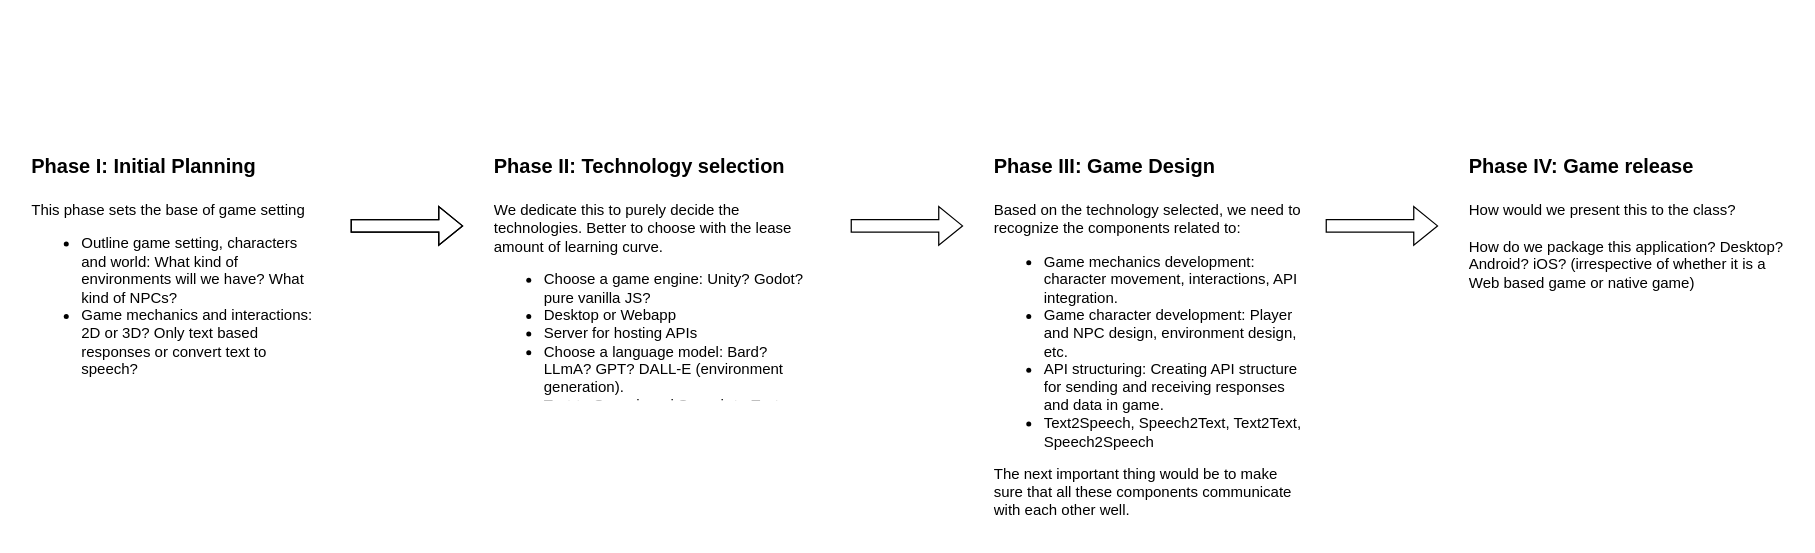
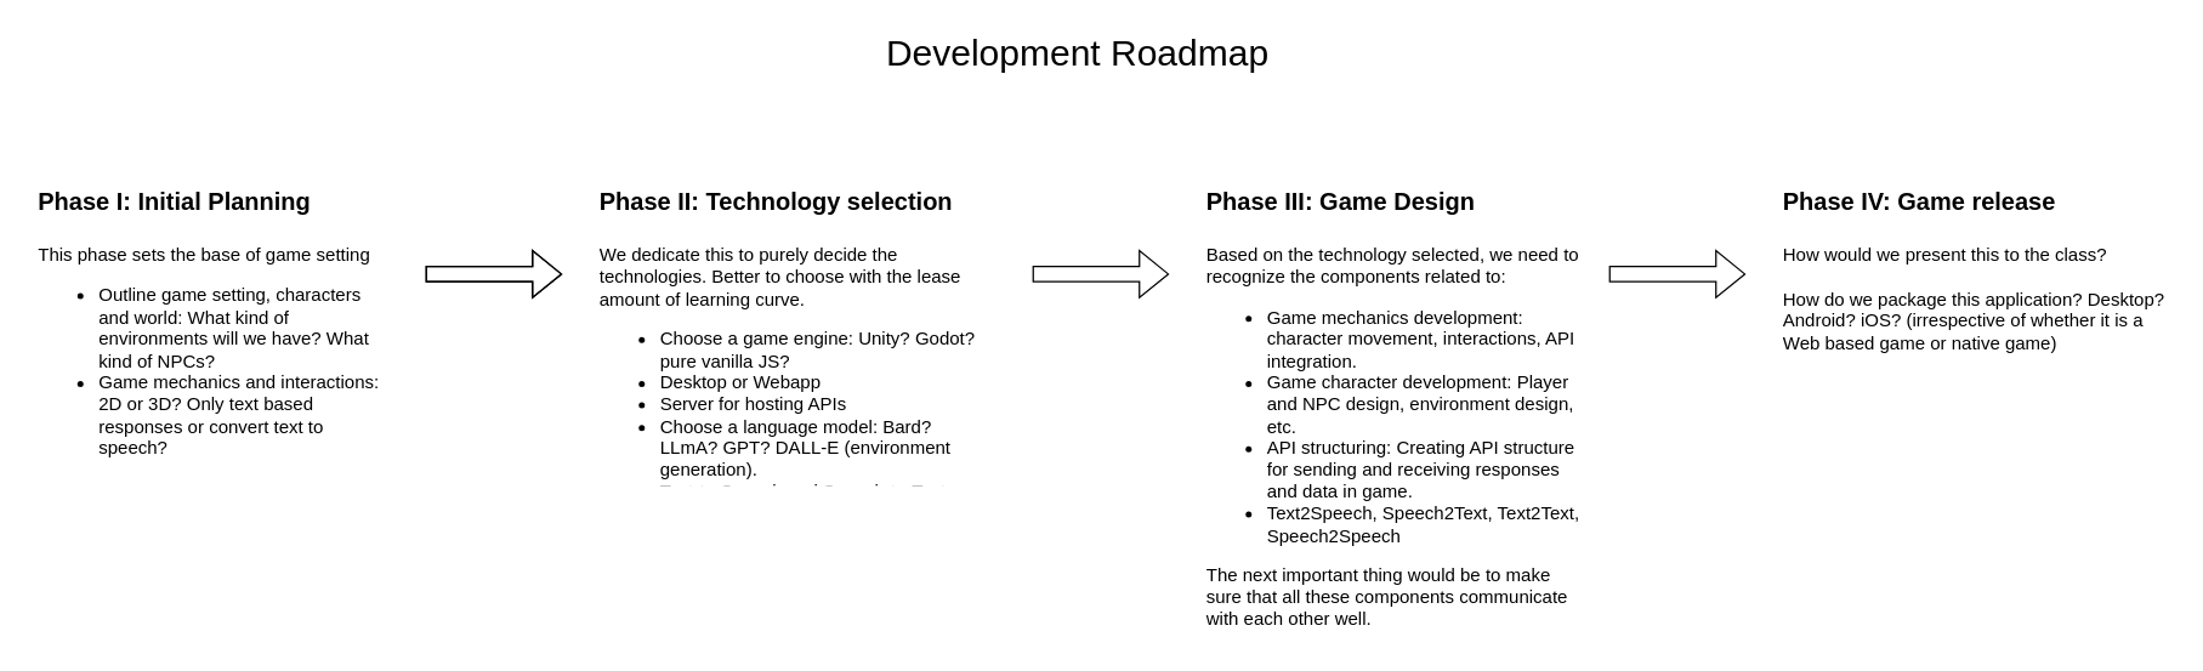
+ <mxCell id="2" value="&lt;font style=&quot;font-size: 24px;&quot;&gt;Development Roadmap&lt;/font&gt;" style="text;html=1;strokeColor=none;fillColor=none;align=center;verticalAlign=middle;whiteSpace=wrap;rounded=0;" parent="1" vertex="1"><mxGeometry x="30" y="20" width="1360" height="30" as="geometry" /></mxCell>
